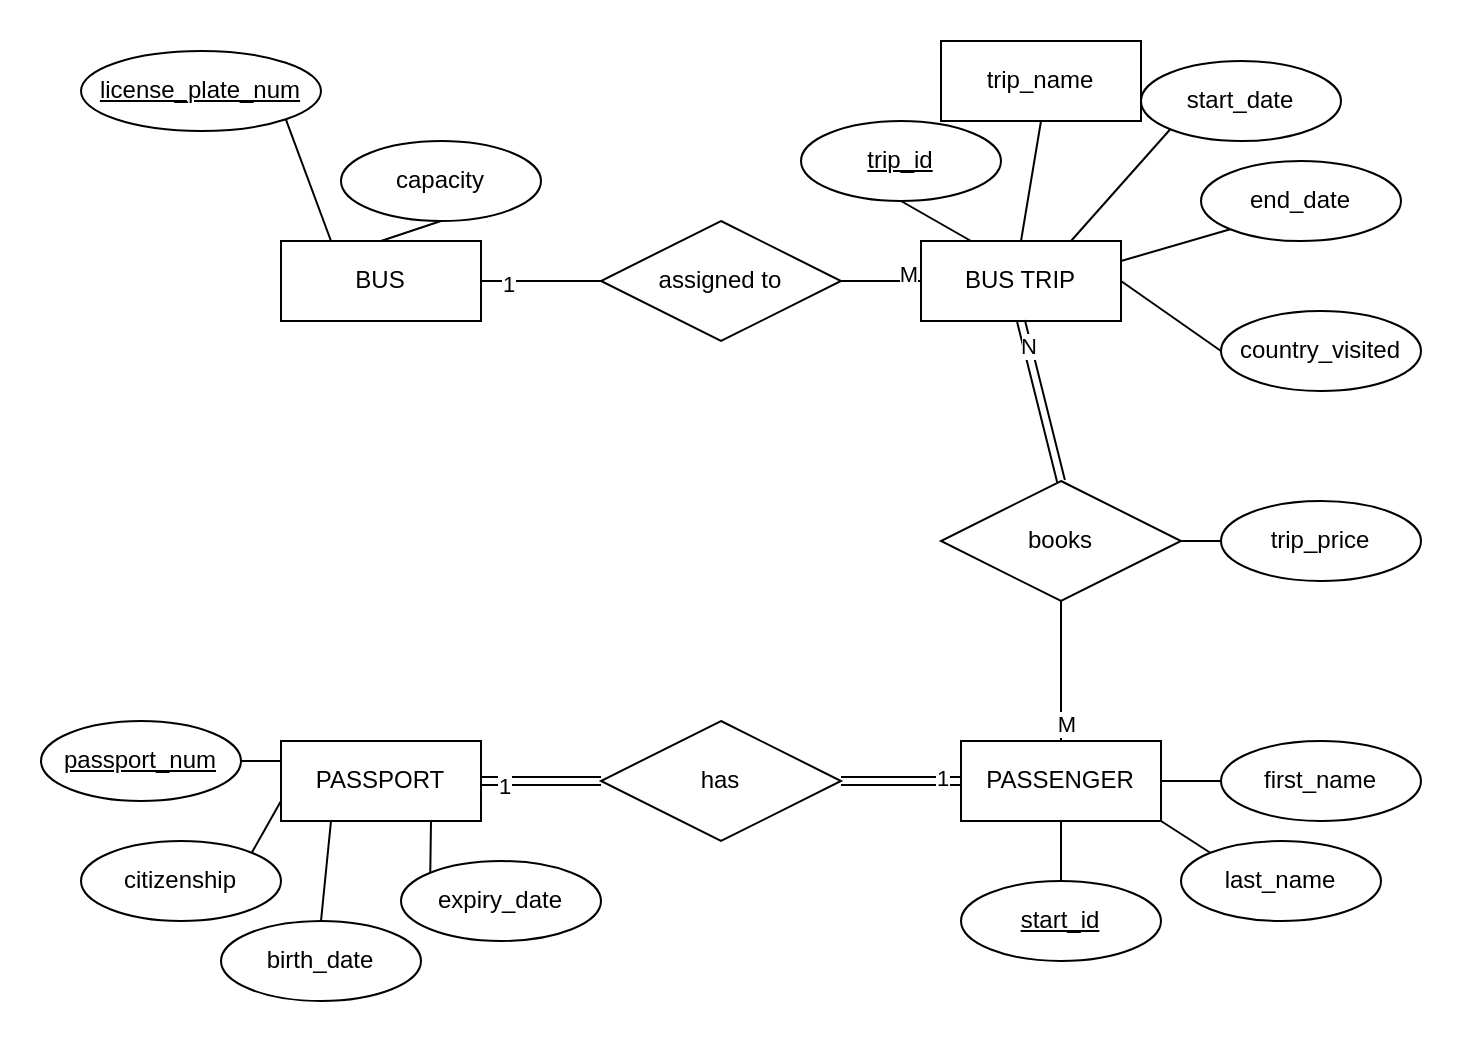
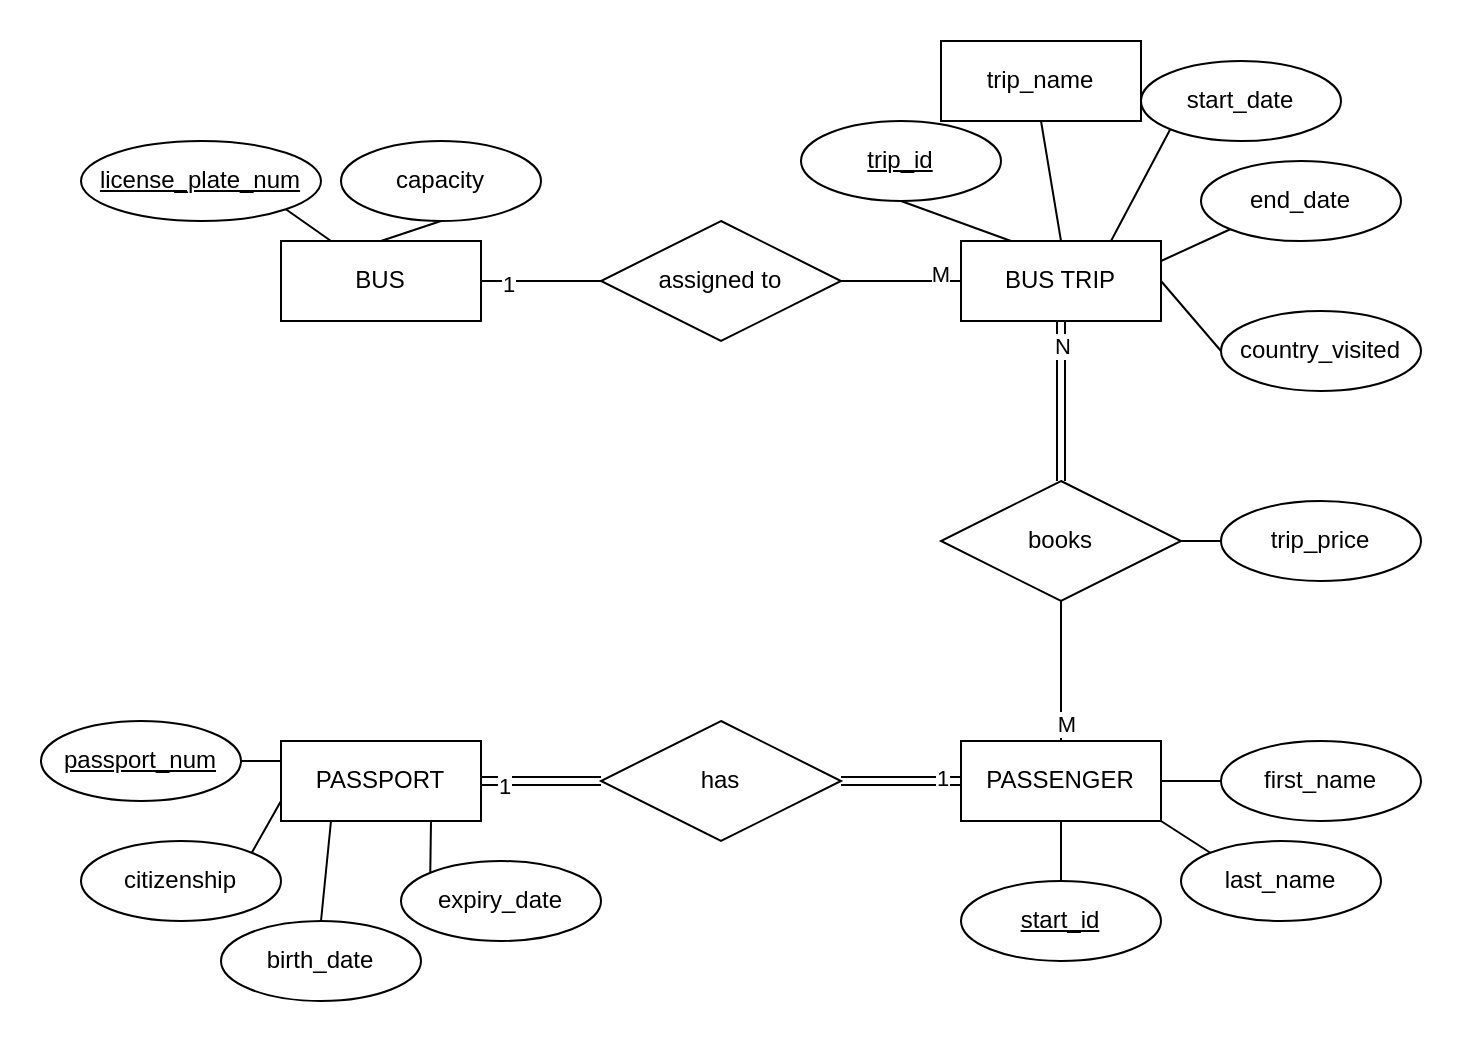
- <mxCell id="17" value="license_plate_num" style="ellipse;whiteSpace=wrap;html=1;align=center;fontStyle=4;" vertex="1" parent="1"><mxGeometry x="40" y="25" width="120" height="40" as="geometry" /></mxCell>
+ <mxCell id="17" value="license_plate_num" style="ellipse;whiteSpace=wrap;html=1;align=center;fontStyle=4;" vertex="1" parent="1"><mxGeometry x="40" y="70" width="120" height="40" as="geometry" /></mxCell>
- <mxCell id="2" value="BUS TRIP" style="whiteSpace=wrap;html=1;align=center;" vertex="1" parent="1"><mxGeometry x="460" y="120" width="100" height="40" as="geometry" /></mxCell>
+ <mxCell id="2" value="BUS TRIP" style="whiteSpace=wrap;html=1;align=center;" vertex="1" parent="1"><mxGeometry x="480" y="120" width="100" height="40" as="geometry" /></mxCell>
